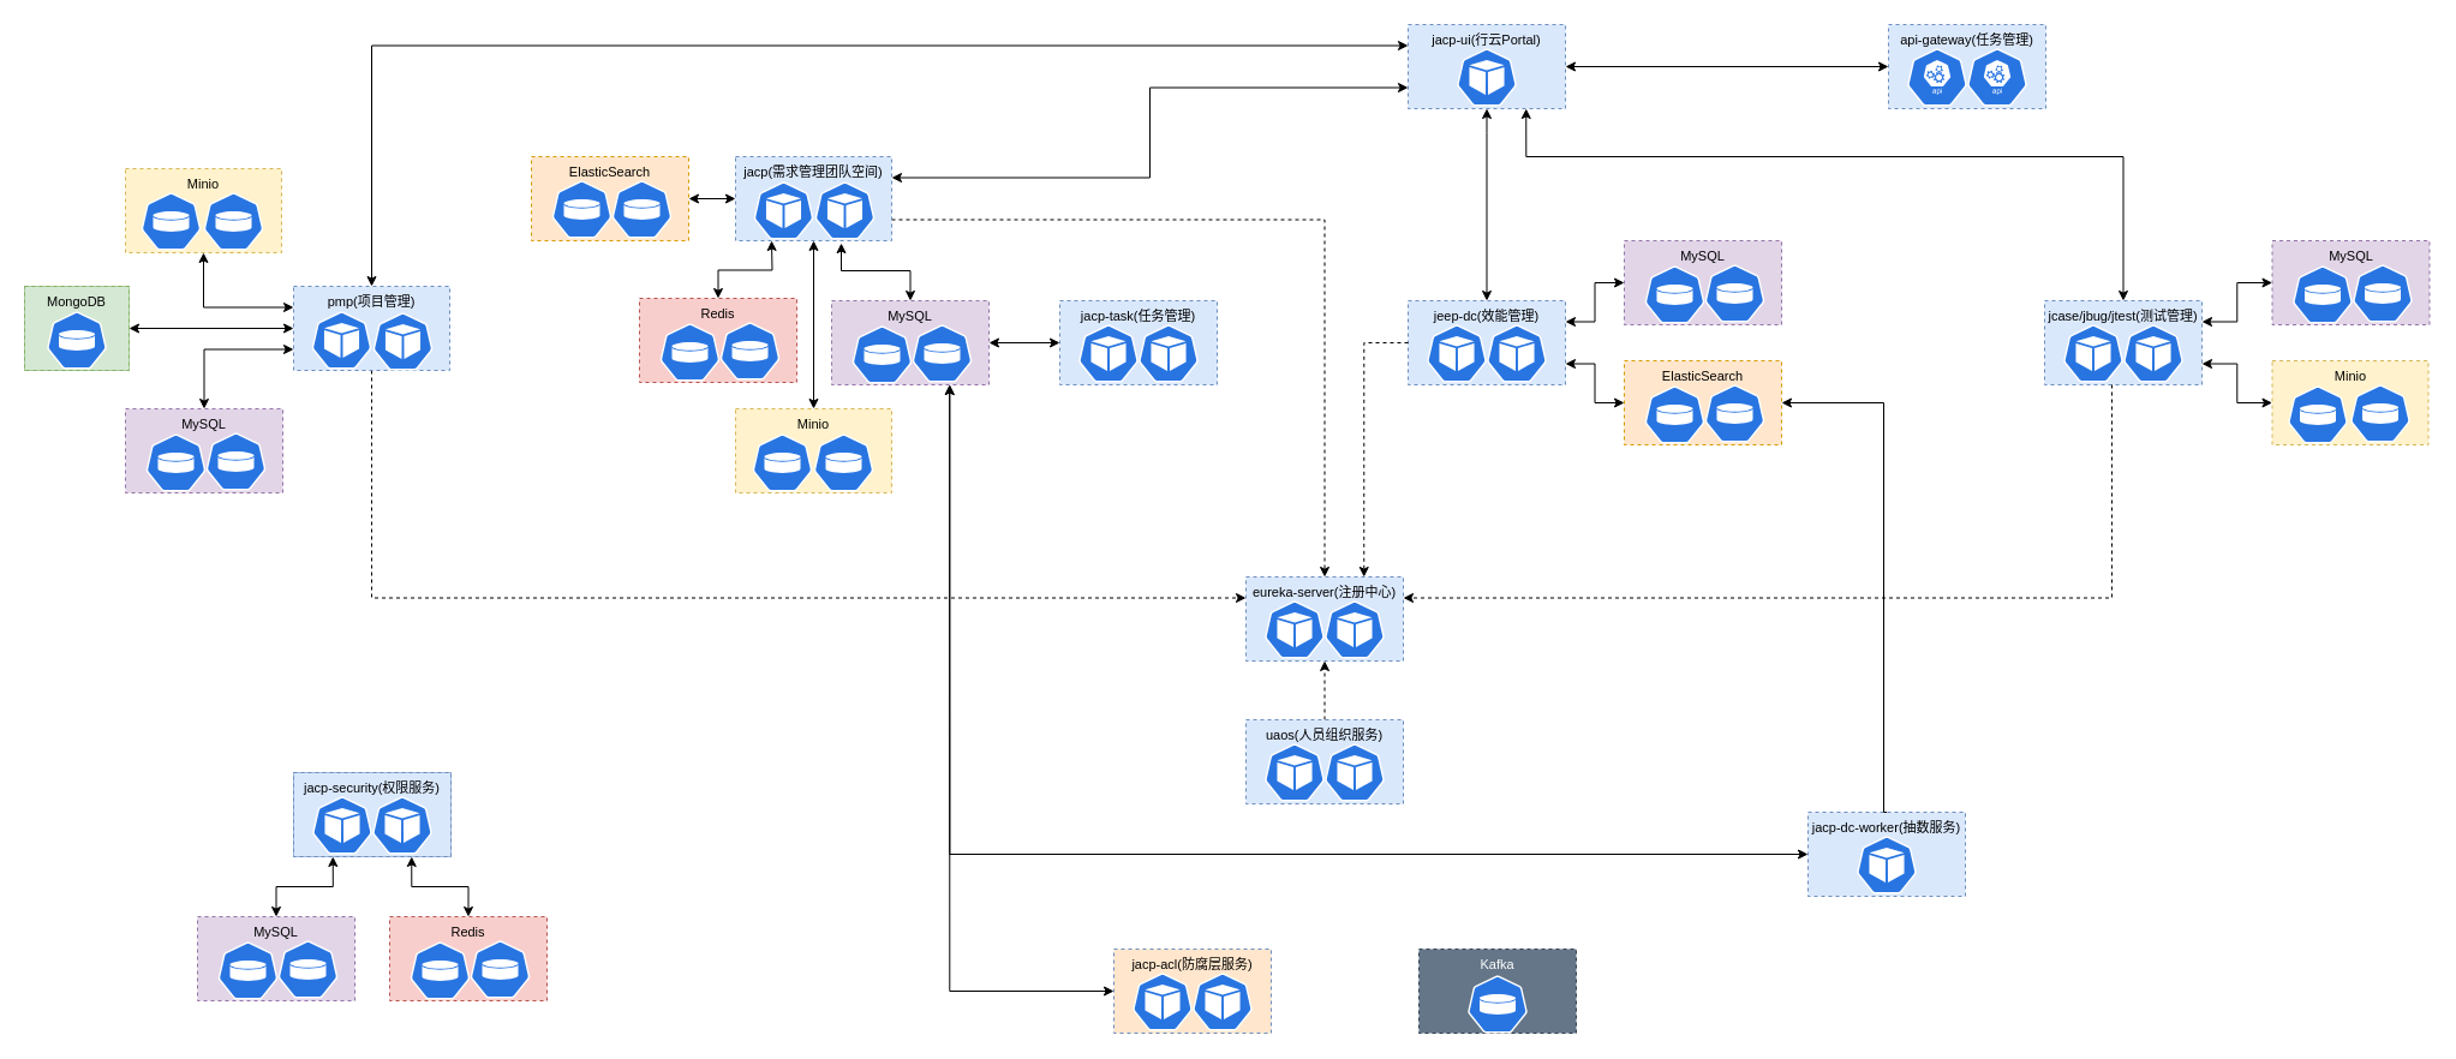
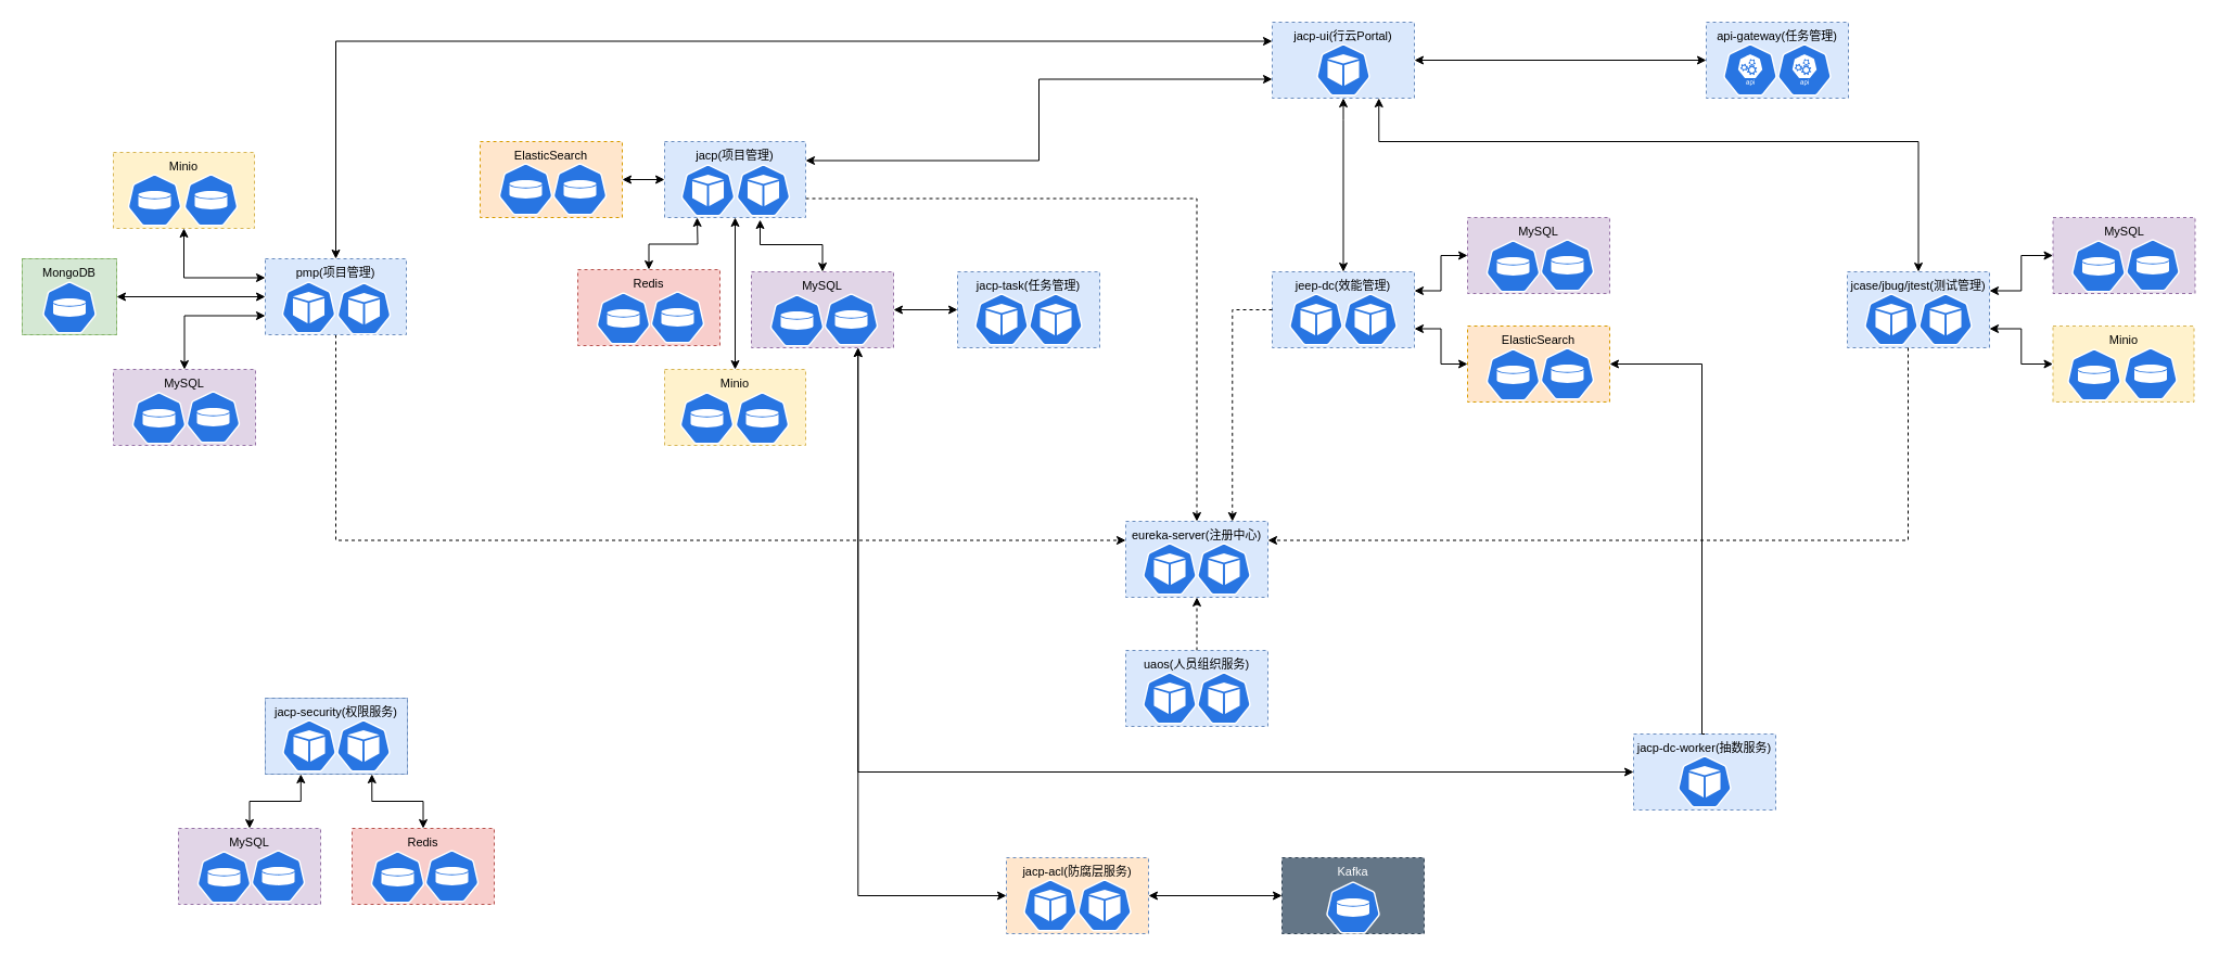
- <mxCell id="62" value="jacp(需求管理团队空间)" style="rounded=0;whiteSpace=wrap;html=1;dashed=1;fontSize=11;strokeColor=#6c8ebf;fillColor=#dae8fc;verticalAlign=top;container=0;" vertex="1" parent="61"><mxGeometry x="180" y="70" width="130" height="70" as="geometry" /></mxCell>
+ <mxCell id="62" value="jacp(项目管理)" style="rounded=0;whiteSpace=wrap;html=1;dashed=1;fontSize=11;strokeColor=#6c8ebf;fillColor=#dae8fc;verticalAlign=top;container=0;" vertex="1" parent="61"><mxGeometry x="180" y="70" width="130" height="70" as="geometry" /></mxCell>
+ <mxCell id="127" style="edgeStyle=orthogonalEdgeStyle;rounded=0;orthogonalLoop=1;jettySize=auto;html=1;entryX=0;entryY=0.5;entryDx=0;entryDy=0;fontSize=11;startArrow=classic;startFill=1;endArrow=classic;endFill=1;" edge="1" parent="1" source="21" target="129"><mxGeometry relative="1" as="geometry" /></mxCell>
